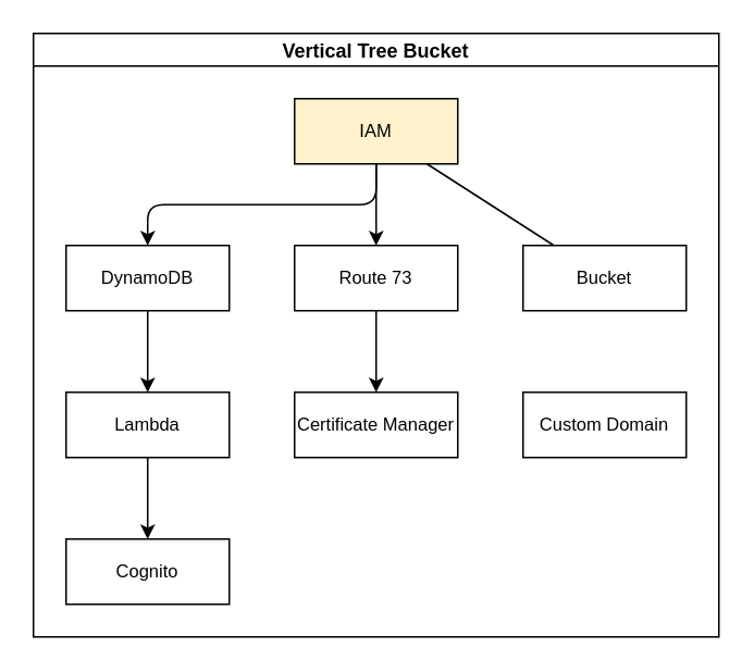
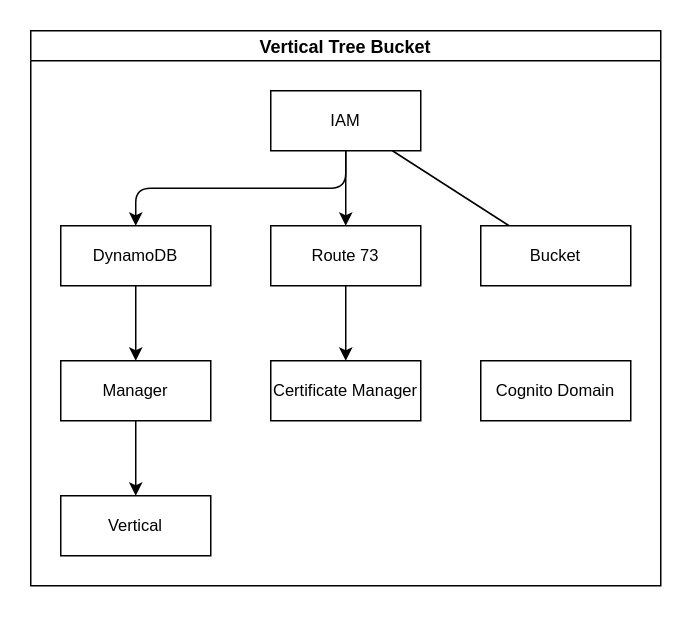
- <mxCell id="3" value="IAM" style="whiteSpace=wrap;html=1;fontFamily=Helvetica;fontSize=11;fontColor=default;fillColor=#fff2cc;" parent="2" vertex="1"><mxGeometry x="160" y="40" width="100" height="40" as="geometry" /></mxCell>
+ <mxCell id="3" value="IAM" style="whiteSpace=wrap;html=1;fontFamily=Helvetica;fontSize=11;fontColor=default;" parent="2" vertex="1"><mxGeometry x="160" y="40" width="100" height="40" as="geometry" /></mxCell>
- <mxCell id="9" value="Lambda" style="whiteSpace=wrap;html=1;fontFamily=Helvetica;fontSize=11;fontColor=default;" parent="2" vertex="1"><mxGeometry x="20" y="220" width="100" height="40" as="geometry" /></mxCell>
+ <mxCell id="9" value="Manager" style="whiteSpace=wrap;html=1;fontFamily=Helvetica;fontSize=11;fontColor=default;" parent="2" vertex="1"><mxGeometry x="20" y="220" width="100" height="40" as="geometry" /></mxCell>
- <mxCell id="16" value="Custom Domain" style="whiteSpace=wrap;html=1;fontFamily=Helvetica;fontSize=11;fontColor=default;" vertex="1" parent="2"><mxGeometry x="300" y="220" width="100" height="40" as="geometry" /></mxCell>
+ <mxCell id="16" value="Cognito Domain" style="whiteSpace=wrap;html=1;fontFamily=Helvetica;fontSize=11;fontColor=default;" vertex="1" parent="2"><mxGeometry x="300" y="220" width="100" height="40" as="geometry" /></mxCell>
- <mxCell id="13" value="Cognito" style="whiteSpace=wrap;html=1;fontFamily=Helvetica;fontSize=11;fontColor=default;" vertex="1" parent="2"><mxGeometry x="20" y="310" width="100" height="40" as="geometry" /></mxCell>
+ <mxCell id="13" value="Vertical" style="whiteSpace=wrap;html=1;fontFamily=Helvetica;fontSize=11;fontColor=default;" vertex="1" parent="2"><mxGeometry x="20" y="310" width="100" height="40" as="geometry" /></mxCell>
